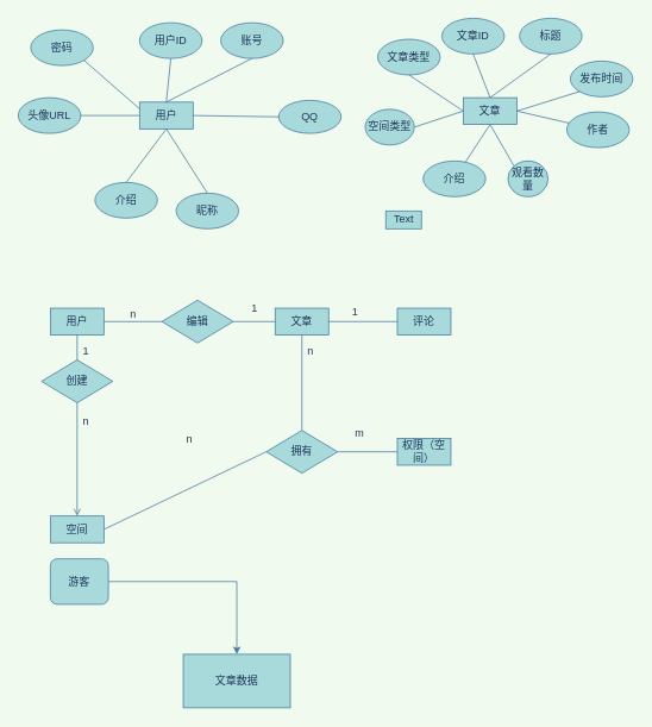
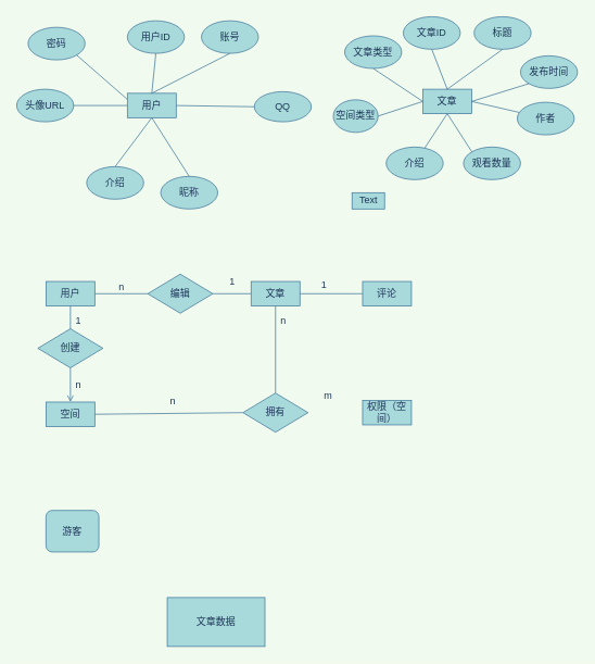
- <mxCell id="21" value="观看数量" style="ellipse;whiteSpace=wrap;html=1;fillColor=#A8DADC;strokeColor=#457B9D;fontColor=#1D3557;" parent="1" vertex="1"><mxGeometry x="569" y="180" width="45" height="40" as="geometry" /></mxCell>
+ <mxCell id="21" value="观看数量" style="ellipse;whiteSpace=wrap;html=1;fillColor=#A8DADC;strokeColor=#457B9D;fontColor=#1D3557;" parent="1" vertex="1"><mxGeometry x="569" y="180" width="70" height="40" as="geometry" /></mxCell>
- <mxCell id="50" value="" style="endArrow=none;html=1;strokeColor=#457B9D;fillColor=#A8DADC;fontColor=#1D3557;exitX=1;exitY=0.5;exitDx=0;exitDy=0;entryX=0;entryY=0.5;entryDx=0;entryDy=0;labelBackgroundColor=#F1FAEE;" parent="1" source="52" target="39" edge="1"><mxGeometry width="50" height="50" relative="1" as="geometry"><mxPoint x="179" y="469" as="sourcePoint" /><mxPoint x="226" y="469" as="targetPoint" /></mxGeometry></mxCell>
- <mxCell id="38" value="空间" style="whiteSpace=wrap;html=1;fillColor=#A8DADC;strokeColor=#457B9D;fontColor=#1D3557;" parent="1" vertex="1"><mxGeometry x="56" y="578" width="60" height="30" as="geometry" /></mxCell>
+ <mxCell id="38" value="空间" style="whiteSpace=wrap;html=1;fillColor=#A8DADC;strokeColor=#457B9D;fontColor=#1D3557;" parent="1" vertex="1"><mxGeometry x="56" y="493" width="60" height="30" as="geometry" /></mxCell>
- <mxCell id="60" style="edgeStyle=orthogonalEdgeStyle;rounded=0;orthogonalLoop=1;jettySize=auto;html=1;labelBackgroundColor=#F1FAEE;strokeColor=#457B9D;fontColor=#1D3557;" parent="1" source="61" target="59" edge="1"><mxGeometry relative="1" as="geometry"><mxPoint x="200.174" y="657.503" as="targetPoint" /></mxGeometry></mxCell>
